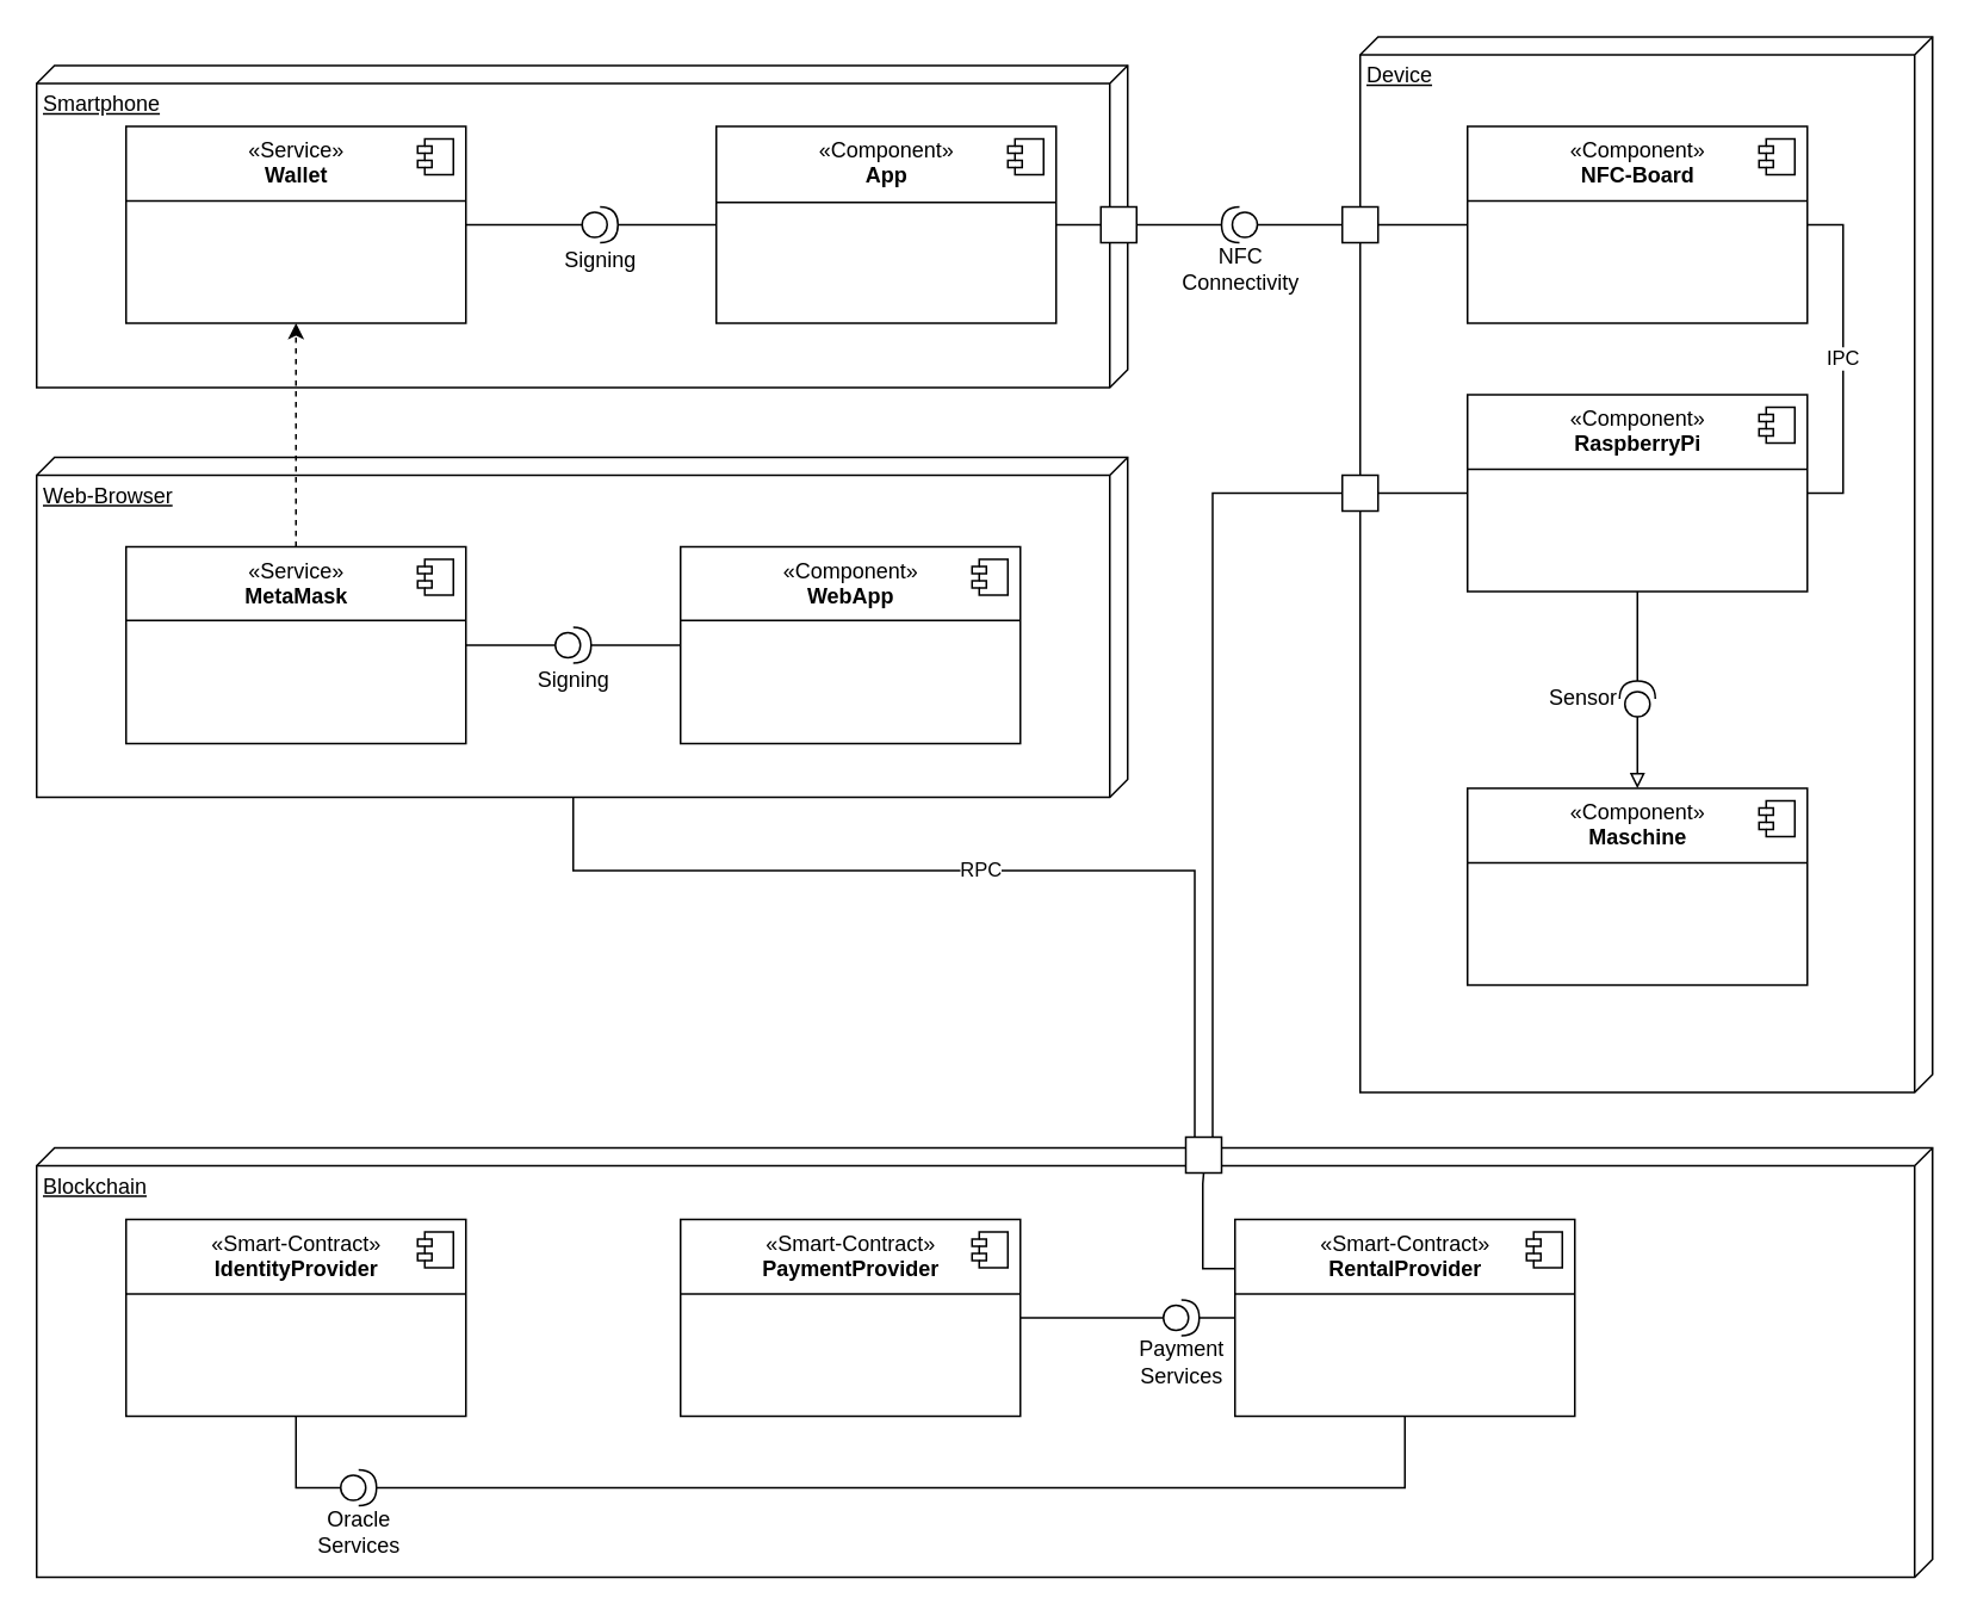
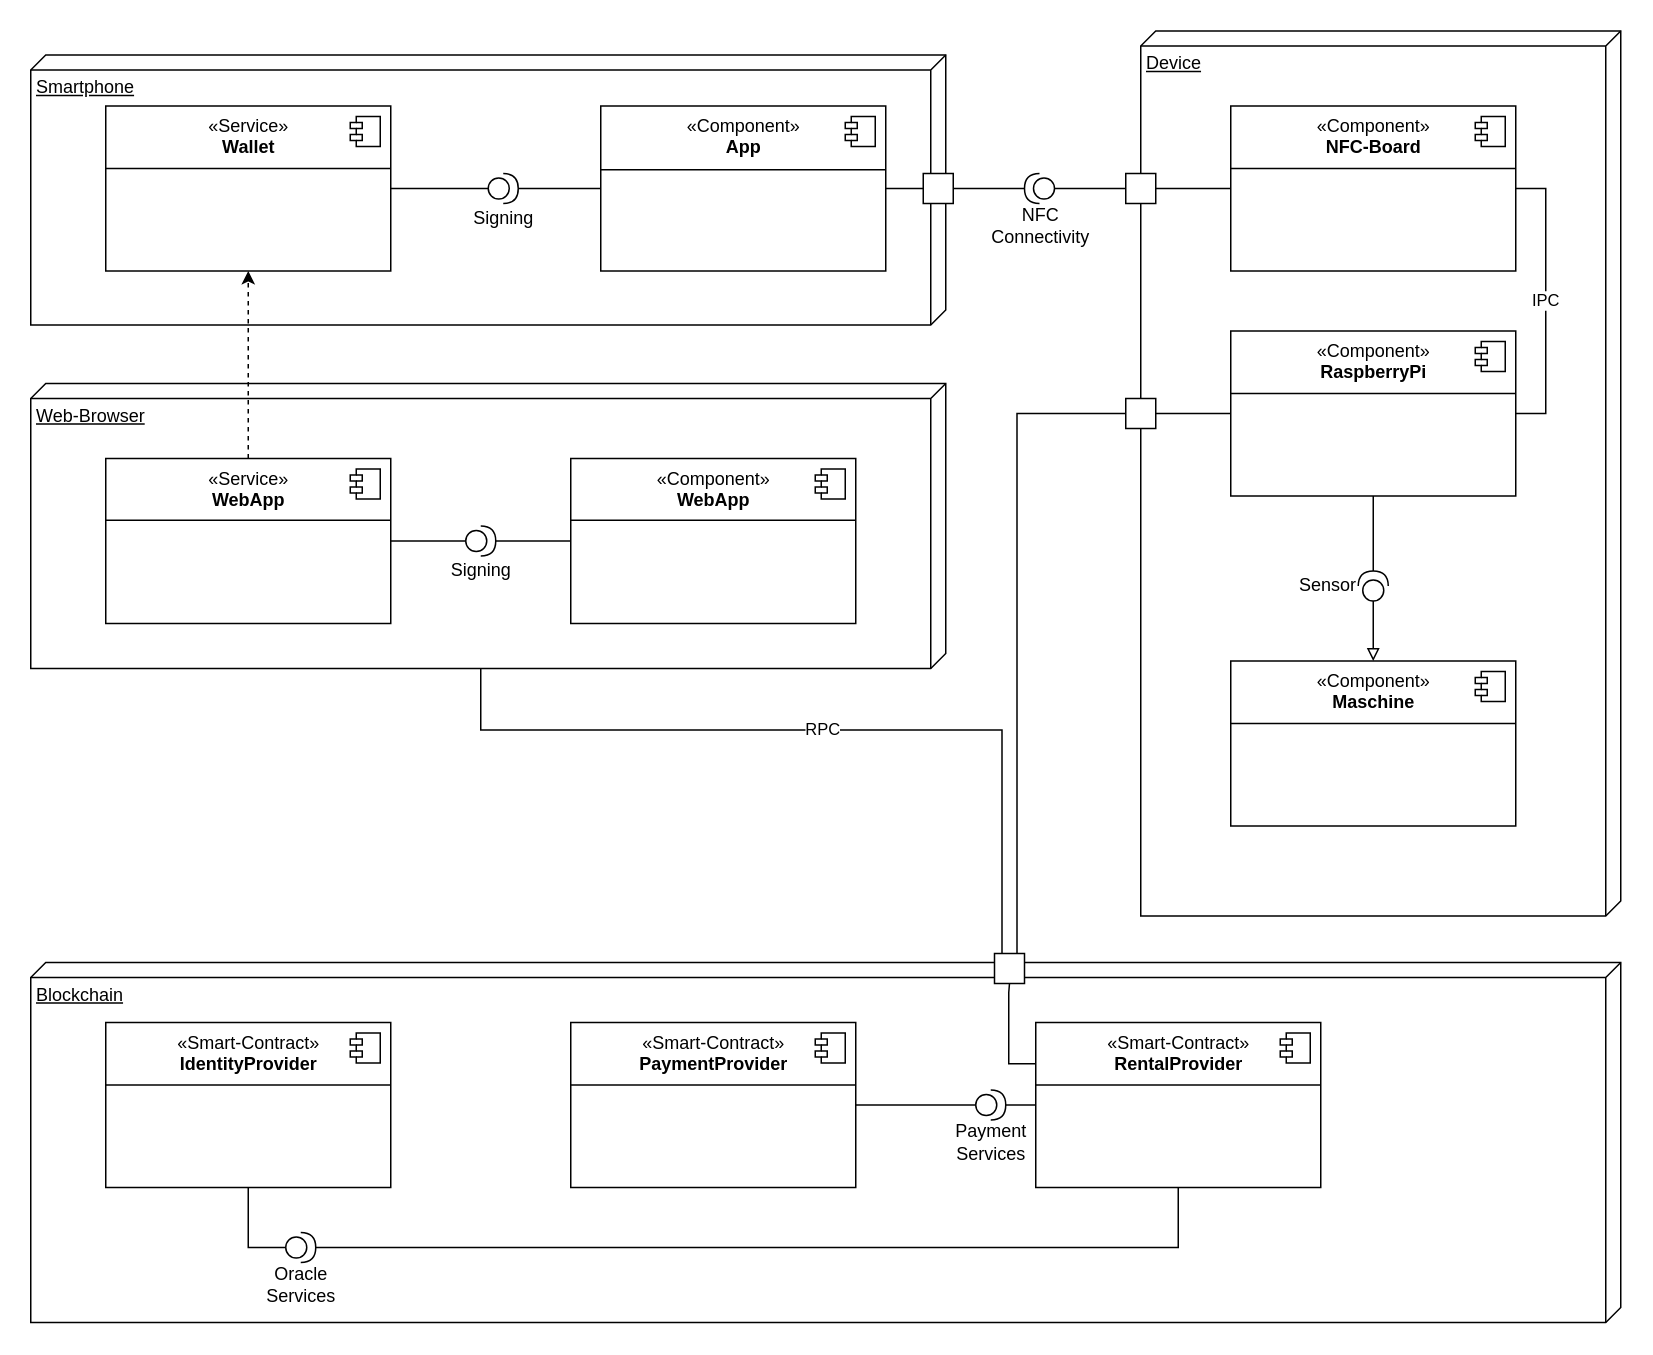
- <mxCell id="5" value="«Service»&lt;br&gt;&lt;b&gt;MetaMask&lt;/b&gt;" style="html=1;verticalAlign=top;" vertex="1" parent="3"><mxGeometry x="50" y="50" width="190" height="110" as="geometry" /></mxCell>
+ <mxCell id="5" value="«Service»&lt;br&gt;&lt;b&gt;WebApp&lt;/b&gt;" style="html=1;verticalAlign=top;" vertex="1" parent="3"><mxGeometry x="50" y="50" width="190" height="110" as="geometry" /></mxCell>
